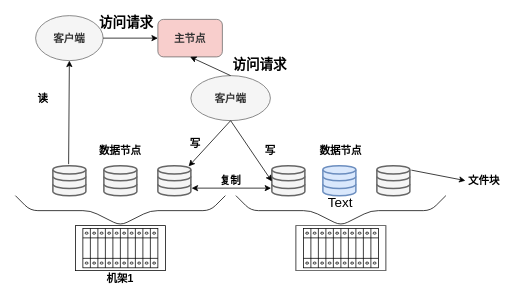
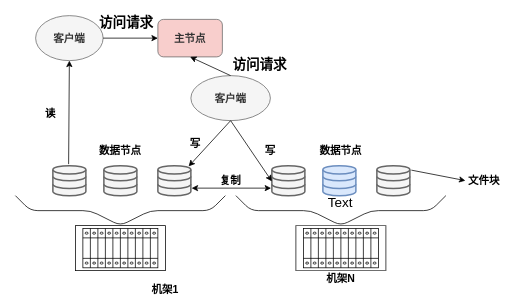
- <mxCell id="26" value="读" style="text;html=1;strokeColor=none;fillColor=none;align=center;verticalAlign=middle;whiteSpace=wrap;rounded=0;fontStyle=1;fontSize=14;" vertex="1" parent="1"><mxGeometry x="37" y="120" width="40" height="20" as="geometry" /></mxCell>
+ <mxCell id="26" value="读" style="text;html=1;strokeColor=none;fillColor=none;align=center;verticalAlign=middle;whiteSpace=wrap;rounded=0;fontStyle=1;fontSize=14;" vertex="1" parent="1"><mxGeometry x="47" y="140" width="40" height="20" as="geometry" /></mxCell>
- <mxCell id="33" value="机架1" style="text;html=1;strokeColor=none;fillColor=none;align=center;verticalAlign=middle;whiteSpace=wrap;rounded=0;fontStyle=1;fontSize=14;" vertex="1" parent="1"><mxGeometry x="100" y="360" width="120" height="20" as="geometry" /></mxCell>
+ <mxCell id="33" value="机架1" style="text;html=1;strokeColor=none;fillColor=none;align=center;verticalAlign=middle;whiteSpace=wrap;rounded=0;fontStyle=1;fontSize=14;" vertex="1" parent="1"><mxGeometry x="160" y="375" width="120" height="20" as="geometry" /></mxCell>
+ <mxCell id="34" value="机架N" style="text;html=1;strokeColor=none;fillColor=none;align=center;verticalAlign=middle;whiteSpace=wrap;rounded=0;fontStyle=1;fontSize=14;" vertex="1" parent="1"><mxGeometry x="394" y="360" width="120" height="20" as="geometry" /></mxCell>
